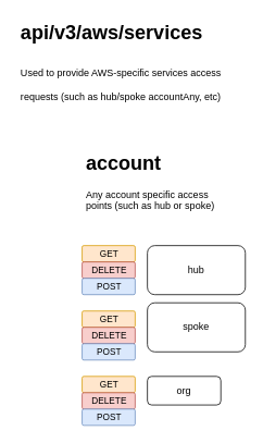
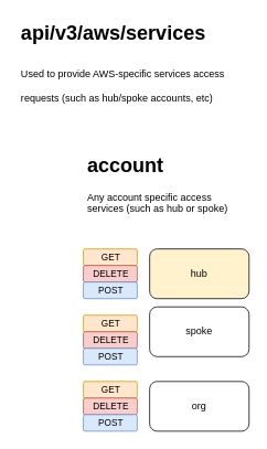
- <mxCell id="2" value="&lt;h1&gt;&lt;span&gt;api/v3/aws/services&lt;/span&gt;&lt;/h1&gt;&lt;h1&gt;&lt;span style=&quot;font-size: 12px ; font-weight: 400&quot;&gt;Used to provide AWS-specific services access requests (such as hub/spoke accountAny, etc)&lt;/span&gt;&lt;/h1&gt;" style="text;html=1;strokeColor=none;fillColor=none;spacing=5;spacingTop=-20;whiteSpace=wrap;overflow=hidden;rounded=0;" vertex="1" parent="1"><mxGeometry x="20" y="20" width="270" height="120" as="geometry" /></mxCell>
+ <mxCell id="2" value="&lt;h1&gt;&lt;span&gt;api/v3/aws/services&lt;/span&gt;&lt;/h1&gt;&lt;h1&gt;&lt;span style=&quot;font-size: 12px ; font-weight: 400&quot;&gt;Used to provide AWS-specific services access requests (such as hub/spoke accounts, etc)&lt;/span&gt;&lt;/h1&gt;" style="text;html=1;strokeColor=none;fillColor=none;spacing=5;spacingTop=-20;whiteSpace=wrap;overflow=hidden;rounded=0;" vertex="1" parent="1"><mxGeometry x="20" y="20" width="270" height="120" as="geometry" /></mxCell>
- <mxCell id="3" value="&lt;h1&gt;account&lt;/h1&gt;&lt;p&gt;Any account specific access points (such as hub or spoke)&lt;/p&gt;" style="text;html=1;strokeColor=none;fillColor=none;spacing=5;spacingTop=-20;whiteSpace=wrap;overflow=hidden;rounded=0;" vertex="1" parent="1"><mxGeometry x="100" y="180" width="190" height="120" as="geometry" /></mxCell>
+ <mxCell id="3" value="&lt;h1&gt;account&lt;/h1&gt;&lt;p&gt;Any account specific access services (such as hub or spoke)&lt;/p&gt;" style="text;html=1;strokeColor=none;fillColor=none;spacing=5;spacingTop=-20;whiteSpace=wrap;overflow=hidden;rounded=0;" vertex="1" parent="1"><mxGeometry x="100" y="180" width="190" height="120" as="geometry" /></mxCell>
- <mxCell id="4" value="hub" style="rounded=1;whiteSpace=wrap;html=1;" vertex="1" parent="1"><mxGeometry x="180" y="300" width="120" height="60" as="geometry" /></mxCell>
+ <mxCell id="4" value="hub" style="rounded=1;whiteSpace=wrap;html=1;fillColor=#fff2cc;" vertex="1" parent="1"><mxGeometry x="180" y="300" width="120" height="60" as="geometry" /></mxCell>
- <mxCell id="12" value="org" style="rounded=1;whiteSpace=wrap;html=1;" vertex="1" parent="1"><mxGeometry x="180" y="460" width="90" height="35" as="geometry" /></mxCell>
+ <mxCell id="12" value="org" style="rounded=1;whiteSpace=wrap;html=1;" vertex="1" parent="1"><mxGeometry x="180" y="460" width="120" height="60" as="geometry" /></mxCell>
